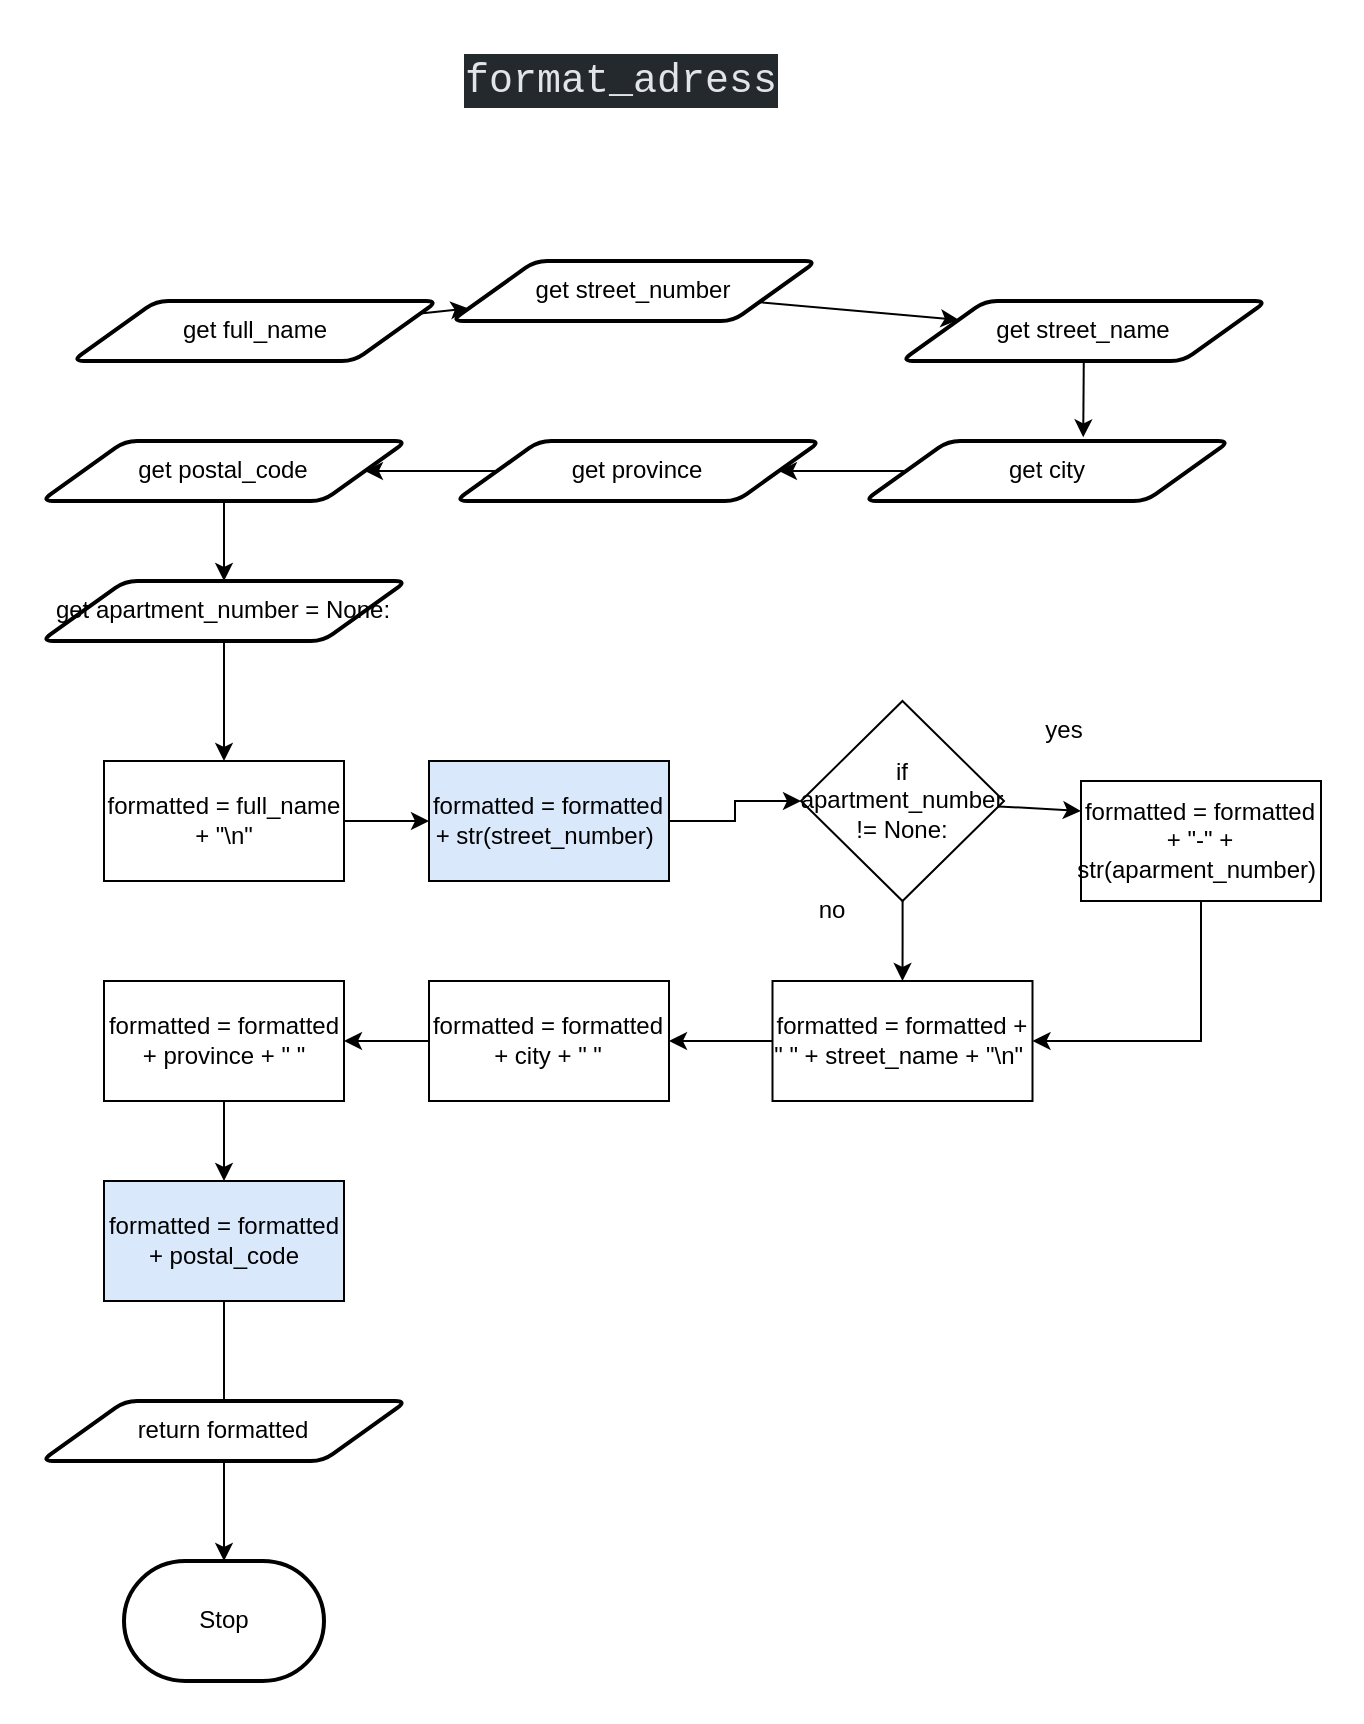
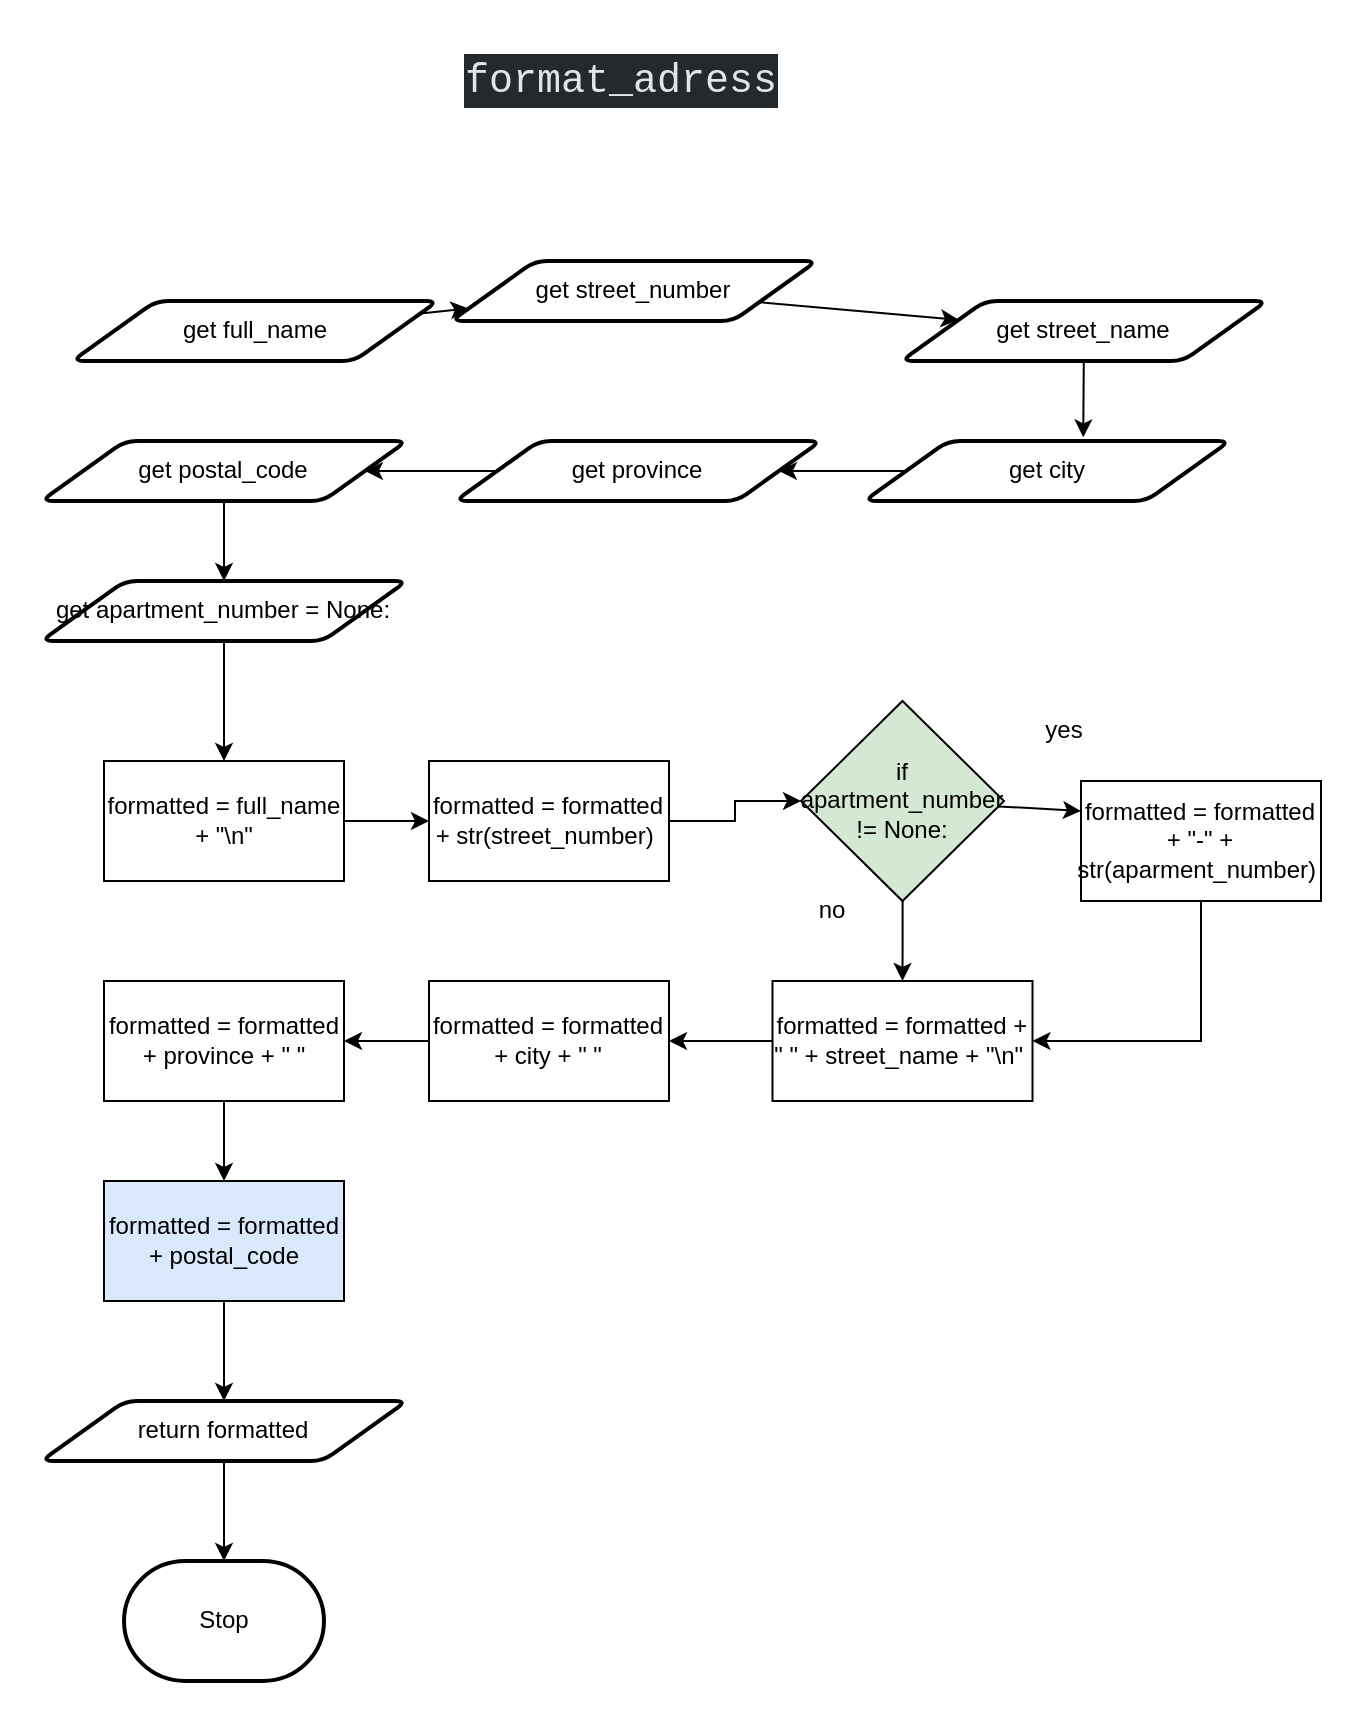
- <mxCell id="21" value="if apartment_number != None:" style="rhombus;whiteSpace=wrap;html=1;" vertex="1" parent="1"><mxGeometry x="400" y="350" width="101.5" height="100" as="geometry" /></mxCell>
+ <mxCell id="21" value="if apartment_number != None:" style="rhombus;whiteSpace=wrap;html=1;fillColor=#d5e8d4;" vertex="1" parent="1"><mxGeometry x="400" y="350" width="101.5" height="100" as="geometry" /></mxCell>
- <mxCell id="28" value="formatted = formatted + str(street_number)&amp;nbsp;" style="rounded=0;whiteSpace=wrap;html=1;fillColor=#dae8fc;" vertex="1" parent="1"><mxGeometry x="214" y="380" width="120" height="60" as="geometry" /></mxCell>
+ <mxCell id="28" value="formatted = formatted + str(street_number)&amp;nbsp;" style="rounded=0;whiteSpace=wrap;html=1;" vertex="1" parent="1"><mxGeometry x="214" y="380" width="120" height="60" as="geometry" /></mxCell>
- <mxCell id="29" style="edgeStyle=orthogonalEdgeStyle;rounded=0;html=1;entryX=0.5;entryY=0;entryDx=0;entryDy=0;endArrow=none;" edge="1" parent="1" source="30" target="37"><mxGeometry relative="1" as="geometry" /></mxCell>
+ <mxCell id="29" style="edgeStyle=orthogonalEdgeStyle;rounded=0;html=1;entryX=0.5;entryY=0;entryDx=0;entryDy=0;" edge="1" parent="1" source="30" target="37"><mxGeometry relative="1" as="geometry" /></mxCell>
